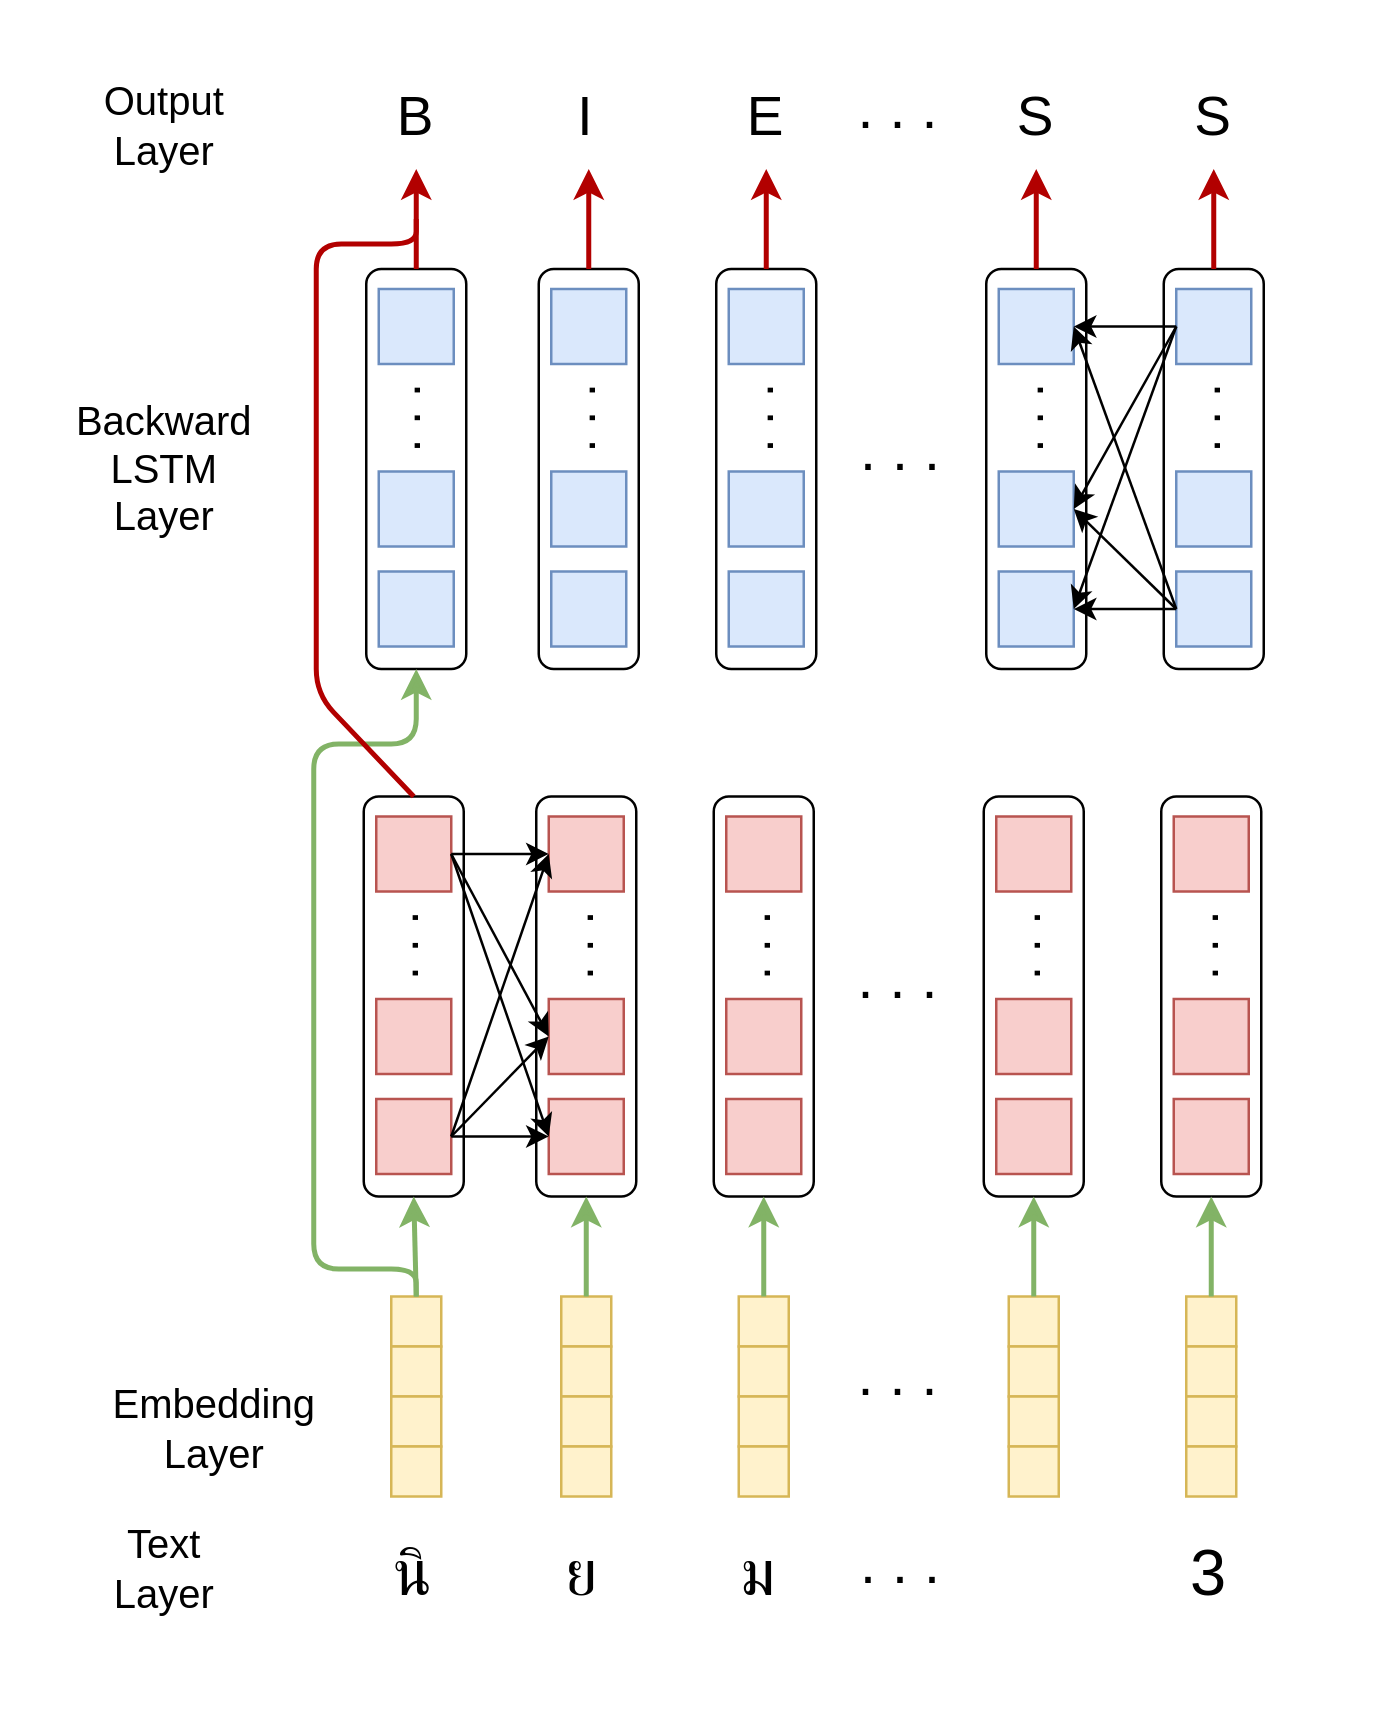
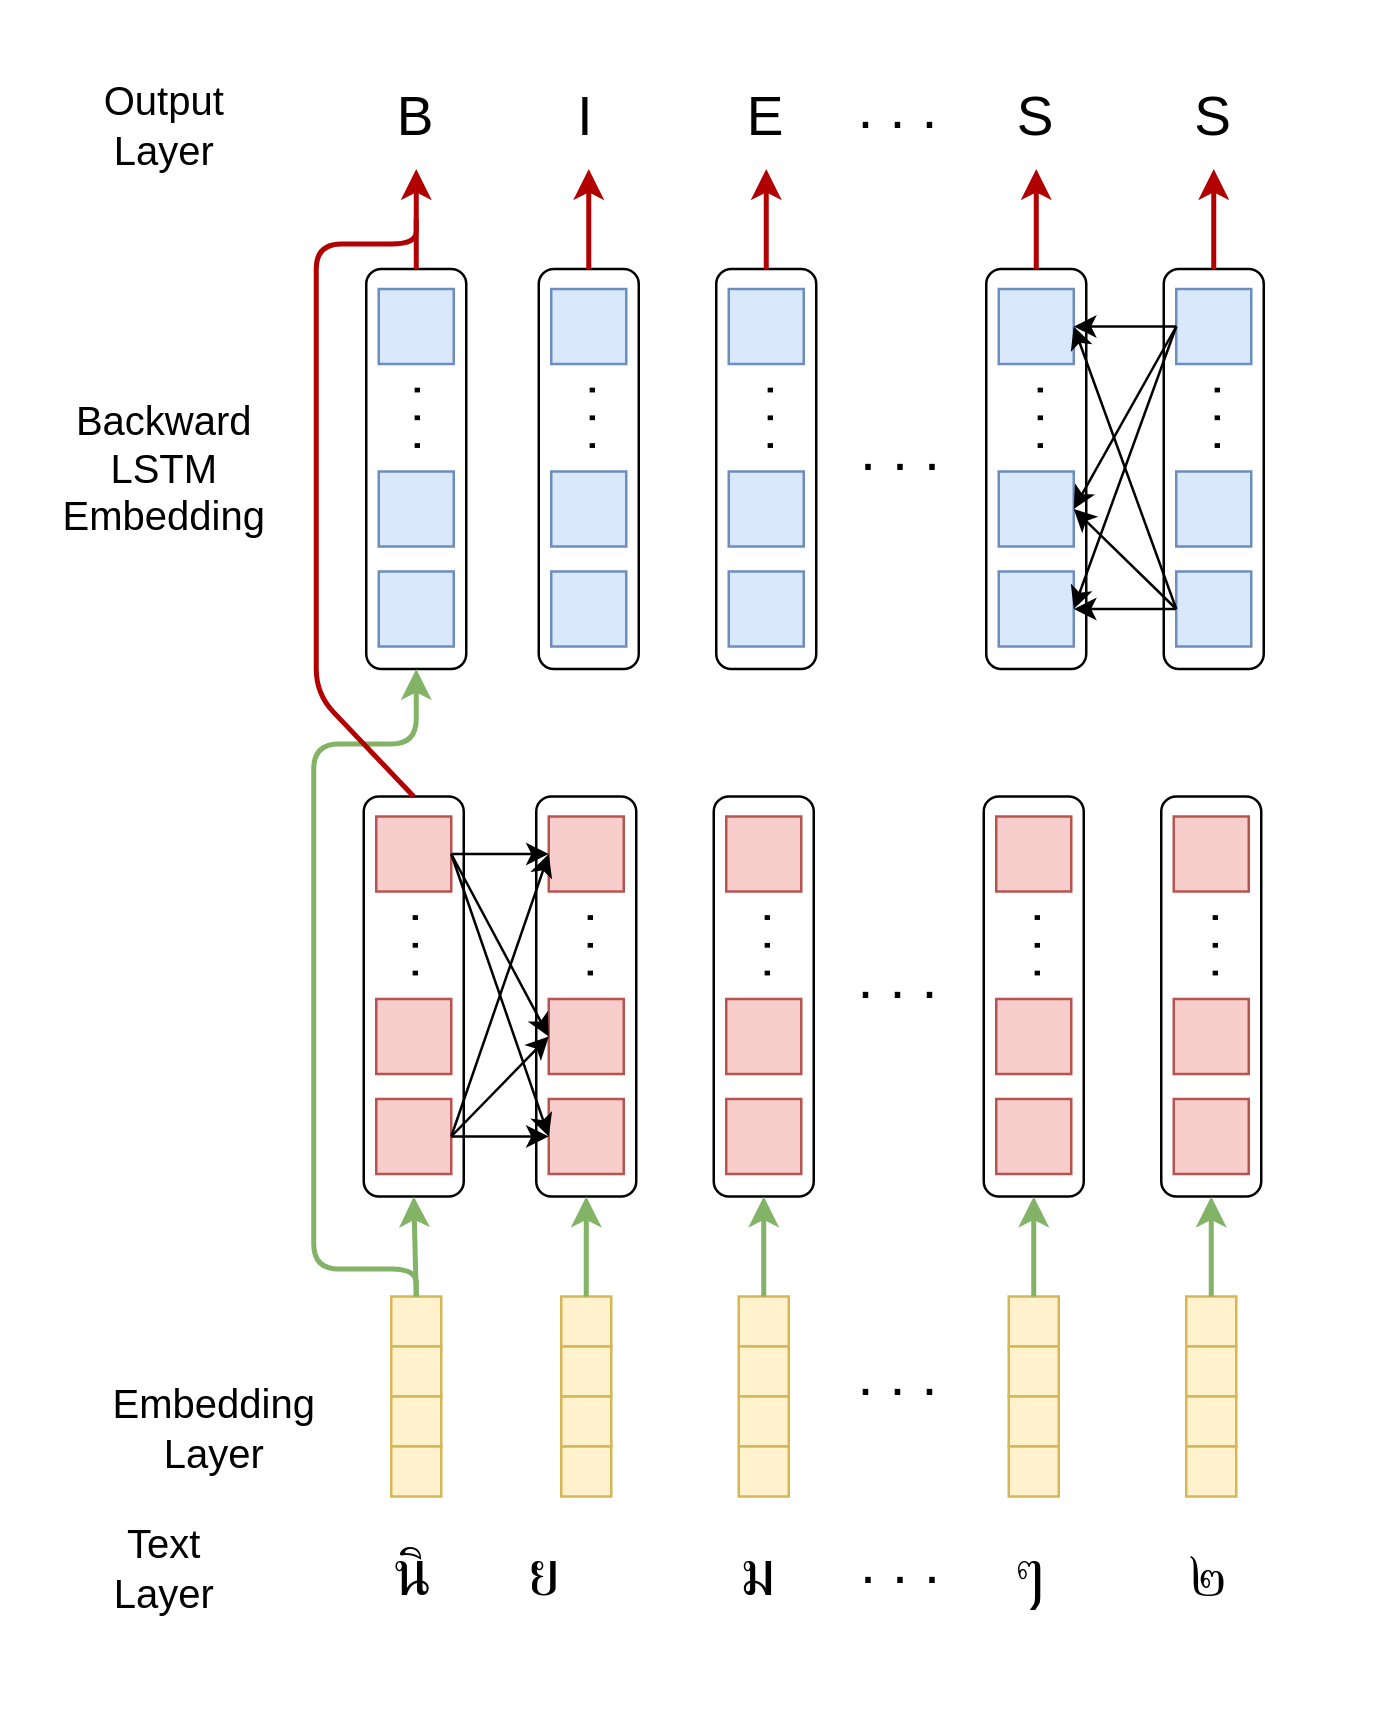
- <mxCell id="113" value="&lt;font style=&quot;font-size: 16px&quot;&gt;Backward&lt;br&gt;LSTM&lt;br&gt;Layer&lt;/font&gt;" style="text;html=1;align=center;verticalAlign=middle;resizable=0;points=[];autosize=1;" vertex="1" parent="1"><mxGeometry x="20" y="162" width="90" height="50" as="geometry" /></mxCell>
+ <mxCell id="113" value="&lt;font style=&quot;font-size: 16px&quot;&gt;Backward&lt;br&gt;LSTM&lt;br&gt;Embedding&lt;/font&gt;" style="text;html=1;align=center;verticalAlign=middle;resizable=0;points=[];autosize=1;" vertex="1" parent="1"><mxGeometry x="20" y="162" width="90" height="50" as="geometry" /></mxCell>
- <mxCell id="107" value="&lt;font style=&quot;font-size: 26px&quot;&gt;3&lt;/font&gt;" style="text;whiteSpace=wrap;html=1;" vertex="1" parent="1"><mxGeometry x="474" y="607" width="30" height="30" as="geometry" /></mxCell>
+ <mxCell id="107" value="&lt;font style=&quot;font-size: 26px&quot;&gt;๒&lt;/font&gt;" style="text;whiteSpace=wrap;html=1;" vertex="1" parent="1"><mxGeometry x="474" y="607" width="30" height="30" as="geometry" /></mxCell>
- <mxCell id="104" value="&lt;b id=&quot;docs-internal-guid-01fc41c2-7fff-4eee-9bc3-aab8b95a90df&quot; style=&quot;font-style: normal ; letter-spacing: normal ; text-indent: 0px ; text-transform: none ; word-spacing: 0px ; text-decoration: none ; font-weight: normal&quot;&gt;&lt;span style=&quot;background-color: transparent ; font-weight: 400 ; font-style: normal ; text-decoration: none ; vertical-align: baseline&quot;&gt;&lt;font style=&quot;font-size: 26px&quot;&gt;ย&lt;/font&gt;&lt;/span&gt;&lt;/b&gt;" style="text;whiteSpace=wrap;html=1;" vertex="1" parent="1"><mxGeometry x="224" y="607" width="21" height="30" as="geometry" /></mxCell>
+ <mxCell id="104" value="&lt;b id=&quot;docs-internal-guid-01fc41c2-7fff-4eee-9bc3-aab8b95a90df&quot; style=&quot;font-style: normal ; letter-spacing: normal ; text-indent: 0px ; text-transform: none ; word-spacing: 0px ; text-decoration: none ; font-weight: normal&quot;&gt;&lt;span style=&quot;background-color: transparent ; font-weight: 400 ; font-style: normal ; text-decoration: none ; vertical-align: baseline&quot;&gt;&lt;font style=&quot;font-size: 26px&quot;&gt;ย&lt;/font&gt;&lt;/span&gt;&lt;/b&gt;" style="text;whiteSpace=wrap;html=1;" vertex="1" parent="1"><mxGeometry x="209" y="607" width="21" height="30" as="geometry" /></mxCell>
+ <mxCell id="106" value="&lt;b id=&quot;docs-internal-guid-088ba0d3-7fff-5f29-3de0-a516eda03e5e&quot; style=&quot;font-style: normal ; letter-spacing: normal ; text-indent: 0px ; text-transform: none ; word-spacing: 0px ; text-decoration: none ; font-weight: normal&quot;&gt;&lt;span style=&quot;background-color: transparent ; font-weight: 400 ; font-style: normal ; text-decoration: none ; vertical-align: baseline&quot;&gt;&lt;font style=&quot;font-size: 26px&quot;&gt;ๆ&lt;/font&gt;&lt;/span&gt;&lt;/b&gt;" style="text;whiteSpace=wrap;html=1;" vertex="1" parent="1"><mxGeometry x="404" y="607" width="20" height="30" as="geometry" /></mxCell>
